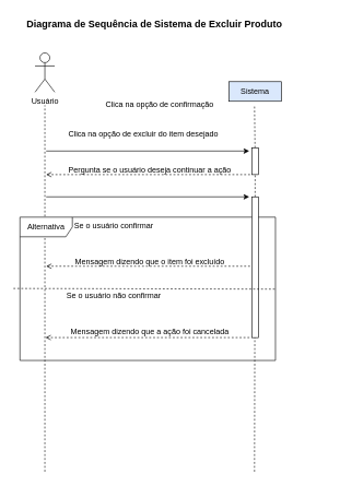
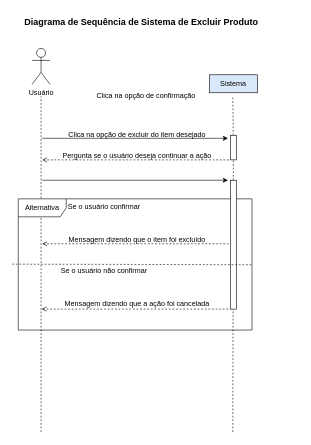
- <mxCell id="8" value="Clica na opção de excluir do item desejado" style="text;html=1;align=center;verticalAlign=middle;resizable=0;points=[];autosize=1;strokeColor=none;fillColor=none;" vertex="1" parent="1"><mxGeometry x="93" y="189" width="250" height="30" as="geometry" /></mxCell>
+ <mxCell id="8" value="Clica na opção de excluir do item desejado" style="text;html=1;align=center;verticalAlign=middle;resizable=0;points=[];autosize=1;strokeColor=none;fillColor=none;" vertex="1" parent="1"><mxGeometry x="103" y="209" width="250" height="30" as="geometry" /></mxCell>
